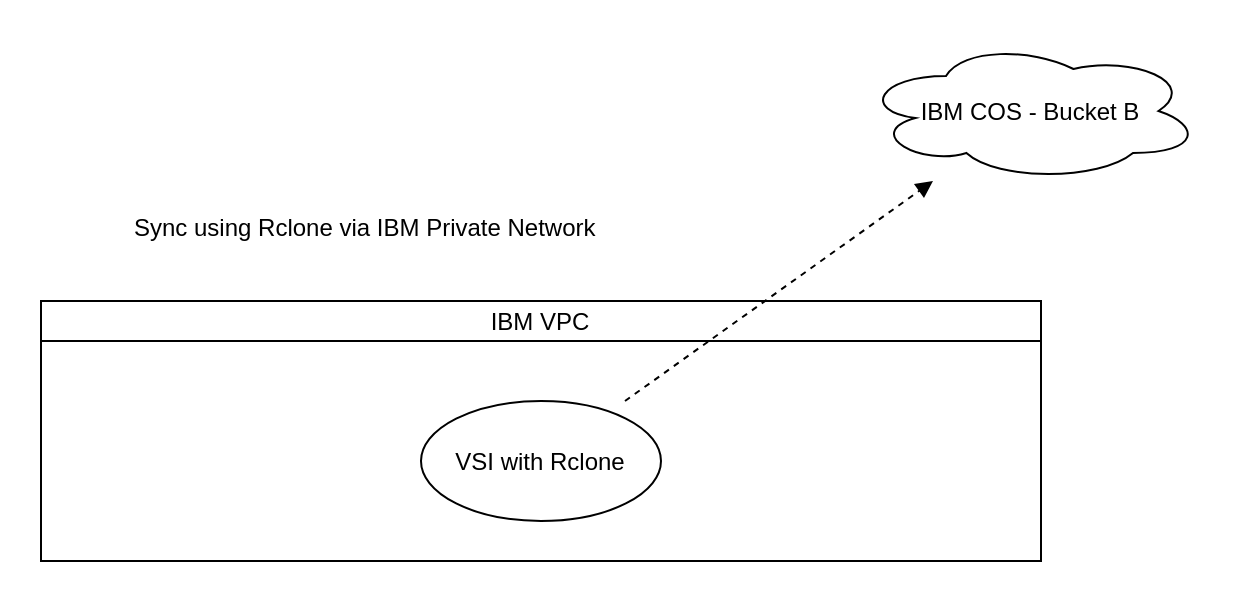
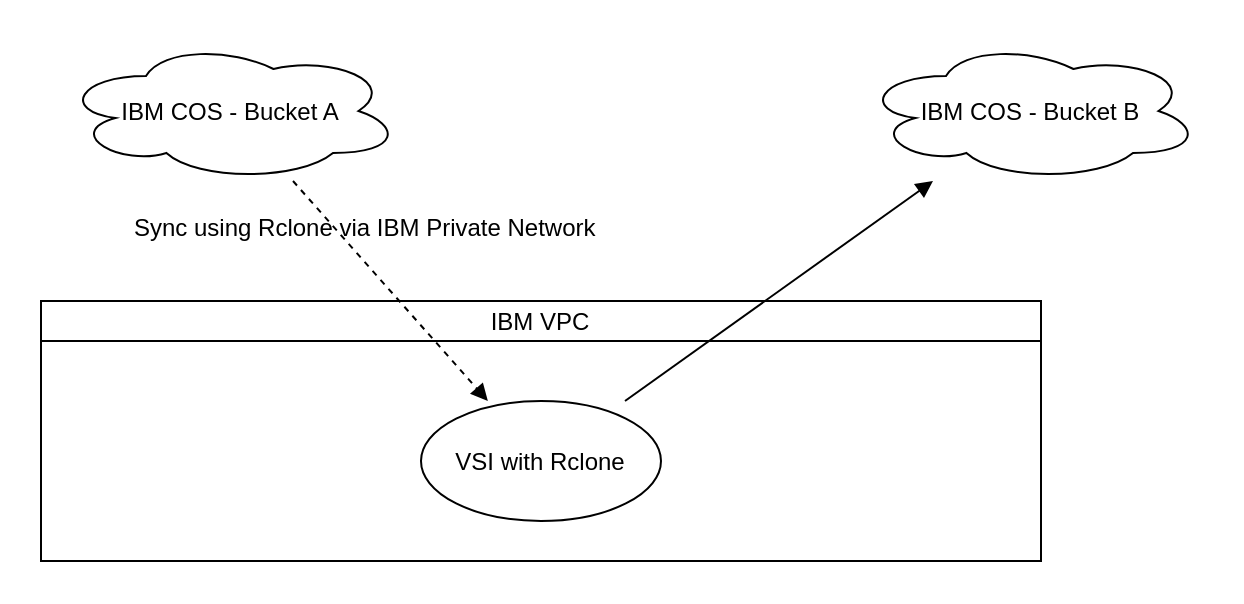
+ <mxCell id="2" value="IBM COS - Bucket A" style="shape=cloud" parent="1" vertex="1"><mxGeometry x="30" y="20" width="170" height="70" as="geometry" /></mxCell>
+ <mxCell id="6" style="endArrow=block;dashed=1;" parent="1" source="2" target="5" edge="1"><mxGeometry relative="1" as="geometry" /></mxCell>
- <mxCell id="7" style="endArrow=block;dashed=1;" parent="1" source="5" target="3" edge="1"><mxGeometry relative="1" as="geometry" /></mxCell>
+ <mxCell id="7" style="endArrow=block;dashed=0;" parent="1" source="5" target="3" edge="1"><mxGeometry relative="1" as="geometry" /></mxCell>
